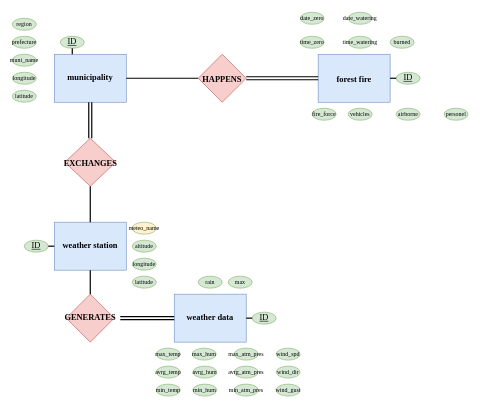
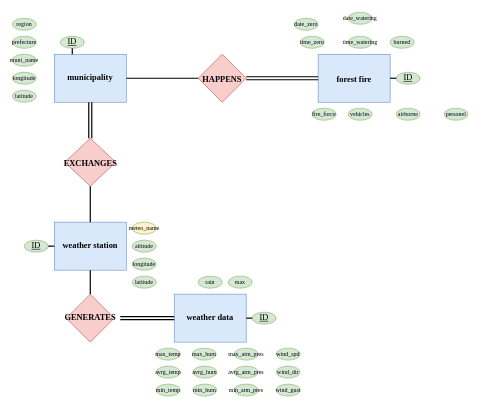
- <mxCell id="26" value="&lt;font size=&quot;1&quot;&gt;date_zero&lt;/font&gt;" style="ellipse;whiteSpace=wrap;html=1;fontFamily=Verdana;fontSize=14;fontStyle=0;fillColor=#d5e8d4;strokeColor=#82b366;" vertex="1" parent="1"><mxGeometry x="500" y="20" width="40" height="20" as="geometry" /></mxCell>
+ <mxCell id="26" value="&lt;font size=&quot;1&quot;&gt;date_zero&lt;/font&gt;" style="ellipse;whiteSpace=wrap;html=1;fontFamily=Verdana;fontSize=14;fontStyle=0;fillColor=#d5e8d4;strokeColor=#82b366;" vertex="1" parent="1"><mxGeometry x="490" y="30" width="40" height="20" as="geometry" /></mxCell>
